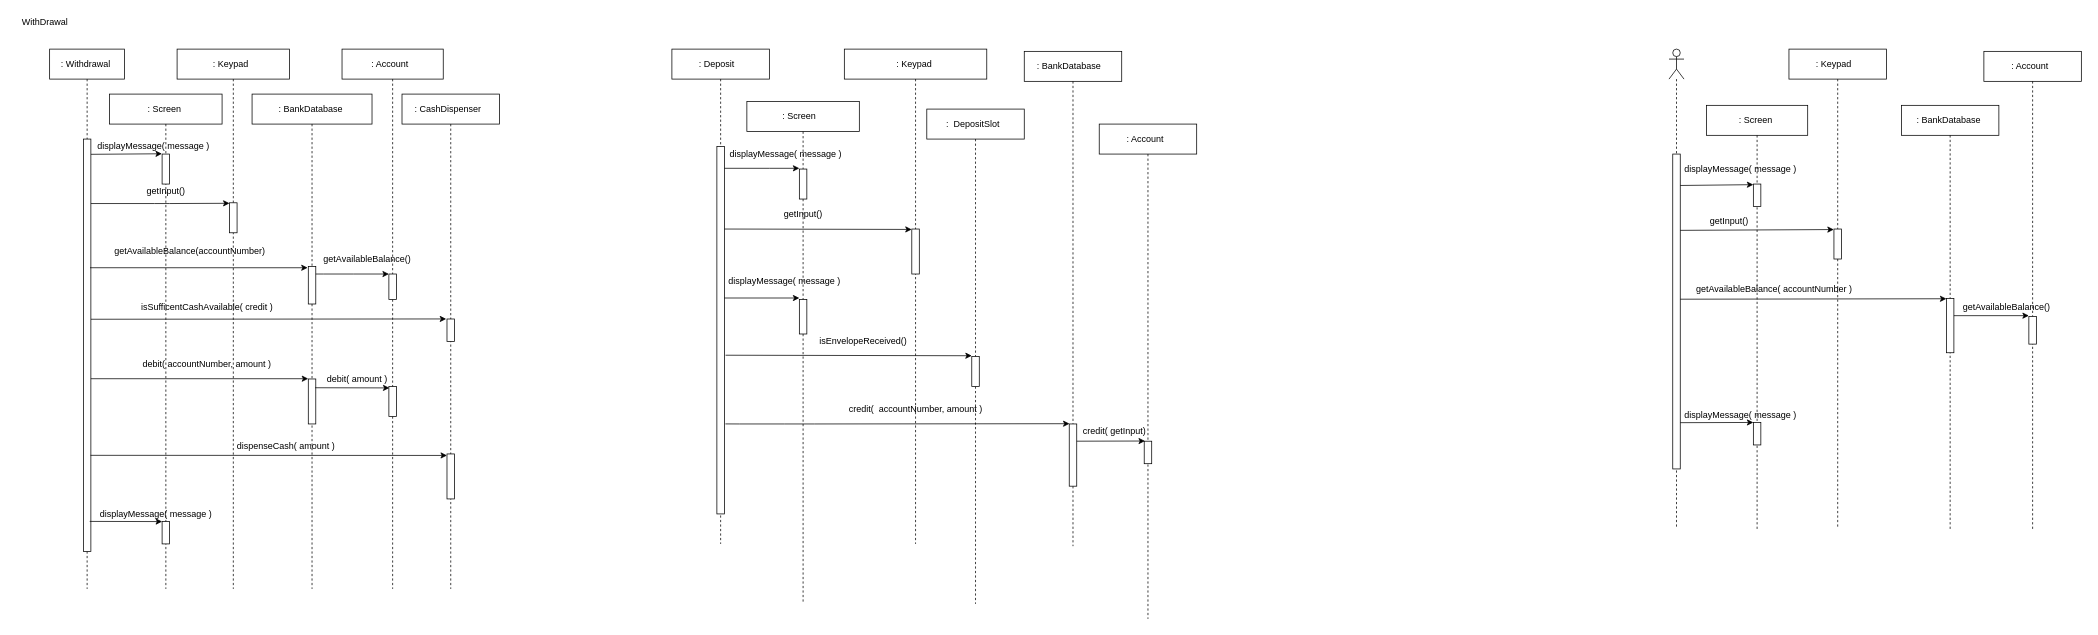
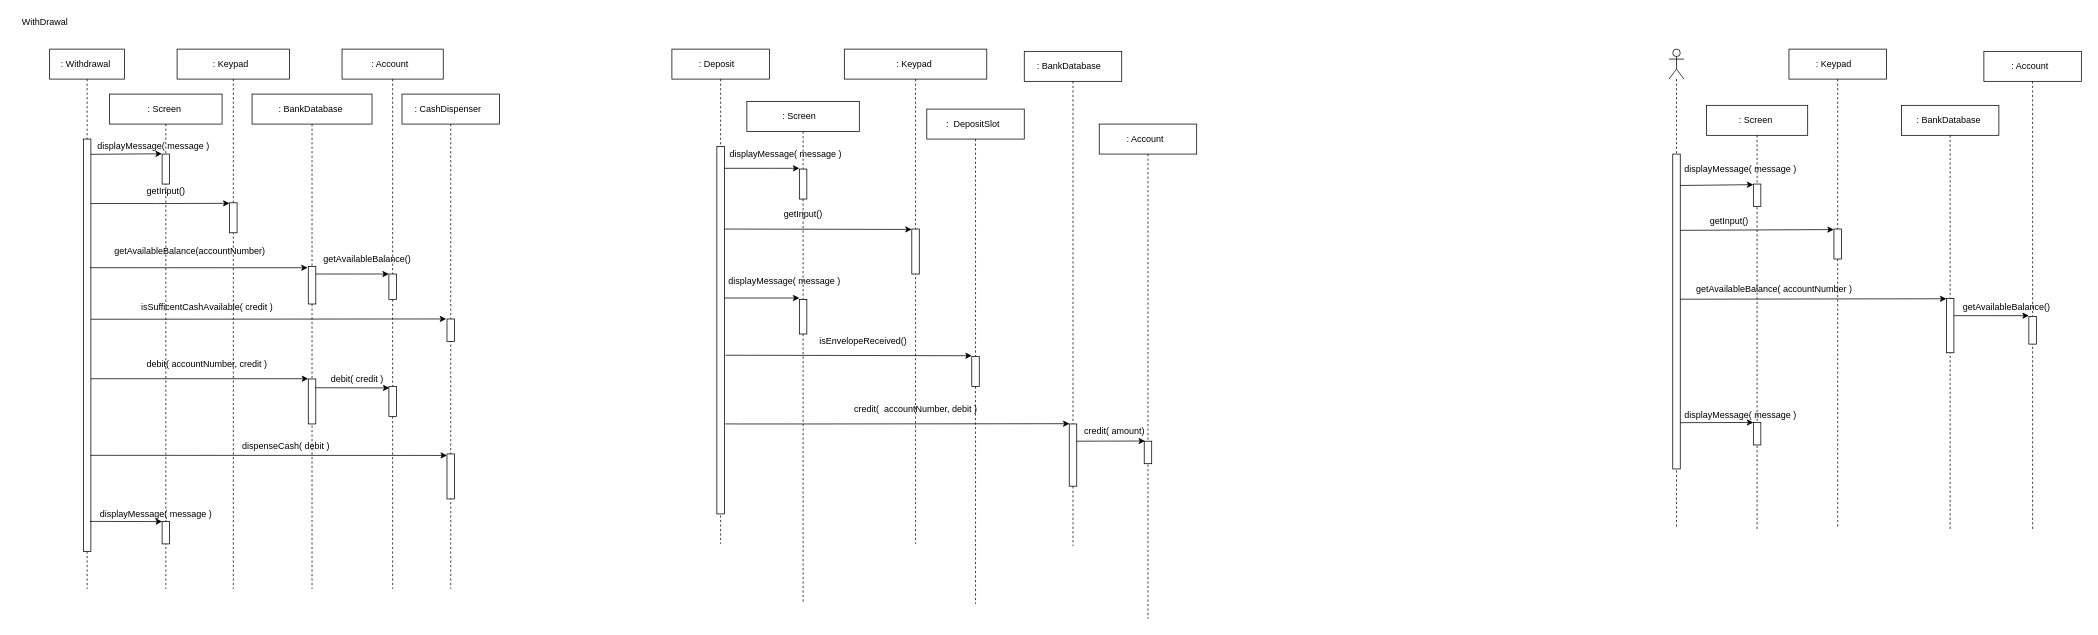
- <mxCell id="10" value="&amp;nbsp; &amp;nbsp; &amp;nbsp; &amp;nbsp; &amp;nbsp; &amp;nbsp; &amp;nbsp; &amp;nbsp; &amp;nbsp; &amp;nbsp; &amp;nbsp; &amp;nbsp; &amp;nbsp; &amp;nbsp; &amp;nbsp; &amp;nbsp; &amp;nbsp; &amp;nbsp; &amp;nbsp;debit( accountNumber, amount )" style="text;html=1;align=center;verticalAlign=middle;resizable=0;points=[];autosize=1;strokeColor=none;fillColor=none;" vertex="1" parent="4"><mxGeometry x="-87.5" y="350" width="310" height="20" as="geometry" /></mxCell>
+ <mxCell id="10" value="&amp;nbsp; &amp;nbsp; &amp;nbsp; &amp;nbsp; &amp;nbsp; &amp;nbsp; &amp;nbsp; &amp;nbsp; &amp;nbsp; &amp;nbsp; &amp;nbsp; &amp;nbsp; &amp;nbsp; &amp;nbsp; &amp;nbsp; &amp;nbsp; &amp;nbsp; &amp;nbsp; &amp;nbsp;debit( accountNumber, credit )" style="text;html=1;align=center;verticalAlign=middle;resizable=0;points=[];autosize=1;strokeColor=none;fillColor=none;" vertex="1" parent="4"><mxGeometry x="-87.5" y="350" width="310" height="20" as="geometry" /></mxCell>
- <mxCell id="25" value="debit( amount )" style="text;html=1;align=center;verticalAlign=middle;resizable=0;points=[];autosize=1;strokeColor=none;fillColor=none;" vertex="1" parent="21"><mxGeometry x="-30" y="430" width="100" height="20" as="geometry" /></mxCell>
+ <mxCell id="25" value="debit( credit )" style="text;html=1;align=center;verticalAlign=middle;resizable=0;points=[];autosize=1;strokeColor=none;fillColor=none;" vertex="1" parent="21"><mxGeometry x="-30" y="430" width="100" height="20" as="geometry" /></mxCell>
- <mxCell id="41" value="credit(&amp;nbsp; accountNumber, amount )" style="text;html=1;align=center;verticalAlign=middle;resizable=0;points=[];autosize=1;strokeColor=none;fillColor=none;" vertex="1" parent="39"><mxGeometry y="470" width="190" height="20" as="geometry" /></mxCell>
+ <mxCell id="41" value="credit(&amp;nbsp; accountNumber, debit )" style="text;html=1;align=center;verticalAlign=middle;resizable=0;points=[];autosize=1;strokeColor=none;fillColor=none;" vertex="1" parent="39"><mxGeometry y="470" width="190" height="20" as="geometry" /></mxCell>
- <mxCell id="60" value="&lt;span style=&quot;white-space: pre&quot;&gt;&#09;&lt;/span&gt;&lt;span style=&quot;white-space: pre&quot;&gt;&#09;&lt;/span&gt;&lt;span style=&quot;white-space: pre&quot;&gt;&#09;&lt;/span&gt;credit( getInput)" style="text;html=1;align=center;verticalAlign=middle;resizable=0;points=[];autosize=1;strokeColor=none;fillColor=none;" vertex="1" parent="1"><mxGeometry x="1355" y="565" width="180" height="20" as="geometry" /></mxCell>
+ <mxCell id="60" value="&lt;span style=&quot;white-space: pre&quot;&gt;&#09;&lt;/span&gt;&lt;span style=&quot;white-space: pre&quot;&gt;&#09;&lt;/span&gt;&lt;span style=&quot;white-space: pre&quot;&gt;&#09;&lt;/span&gt;credit( amount)" style="text;html=1;align=center;verticalAlign=middle;resizable=0;points=[];autosize=1;strokeColor=none;fillColor=none;" vertex="1" parent="1"><mxGeometry x="1355" y="565" width="180" height="20" as="geometry" /></mxCell>
- <mxCell id="20" value="dispenseCash( amount )" style="text;html=1;align=center;verticalAlign=middle;resizable=0;points=[];autosize=1;strokeColor=none;fillColor=none;" vertex="1" parent="18"><mxGeometry x="70" y="520" width="150" height="20" as="geometry" /></mxCell>
+ <mxCell id="20" value="dispenseCash( debit )" style="text;html=1;align=center;verticalAlign=middle;resizable=0;points=[];autosize=1;strokeColor=none;fillColor=none;" vertex="1" parent="18"><mxGeometry x="70" y="520" width="150" height="20" as="geometry" /></mxCell>
